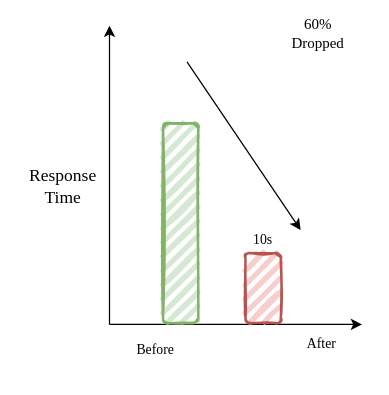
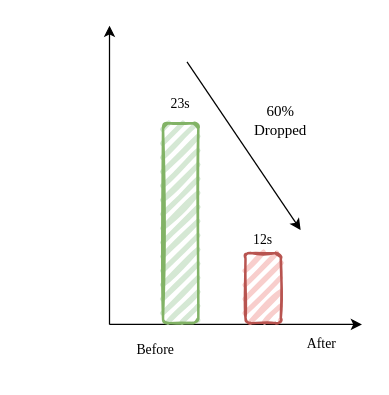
- <mxCell id="12" value="&lt;font face=&quot;Comic Sans MS&quot; style=&quot;font-size: 12px;&quot;&gt;60% Dropped&lt;/font&gt;" style="text;html=1;align=center;verticalAlign=middle;whiteSpace=wrap;rounded=0;" vertex="1" parent="1"><mxGeometry x="224" y="11" width="60" height="30" as="geometry" /></mxCell>
+ <mxCell id="12" value="&lt;font face=&quot;Comic Sans MS&quot; style=&quot;font-size: 12px;&quot;&gt;60% Dropped&lt;/font&gt;" style="text;html=1;align=center;verticalAlign=middle;whiteSpace=wrap;rounded=0;" vertex="1" parent="1"><mxGeometry x="194" y="81" width="60" height="30" as="geometry" /></mxCell>
+ <mxCell id="9" value="&lt;font face=&quot;Comic Sans MS&quot; style=&quot;font-size: 11px;&quot;&gt;23s&lt;/font&gt;" style="text;html=1;align=center;verticalAlign=middle;whiteSpace=wrap;rounded=0;" vertex="1" parent="1"><mxGeometry x="113.94" y="67" width="60" height="30" as="geometry" /></mxCell>
- <mxCell id="6" value="&lt;font face=&quot;Comic Sans MS&quot; style=&quot;font-size: 14px;&quot;&gt;Response Time&lt;/font&gt;" style="text;html=1;align=center;verticalAlign=middle;whiteSpace=wrap;rounded=0;" vertex="1" parent="1"><mxGeometry x="20" y="133.94" width="60" height="30" as="geometry" /></mxCell>
- <mxCell id="10" value="&lt;font face=&quot;Comic Sans MS&quot; style=&quot;font-size: 11px;&quot;&gt;10s&lt;/font&gt;" style="text;html=1;align=center;verticalAlign=middle;whiteSpace=wrap;rounded=0;" vertex="1" parent="1"><mxGeometry x="179.93" y="176" width="60" height="30" as="geometry" /></mxCell>
+ <mxCell id="10" value="&lt;font face=&quot;Comic Sans MS&quot; style=&quot;font-size: 11px;&quot;&gt;12s&lt;/font&gt;" style="text;html=1;align=center;verticalAlign=middle;whiteSpace=wrap;rounded=0;" vertex="1" parent="1"><mxGeometry x="179.93" y="176" width="60" height="30" as="geometry" /></mxCell>
